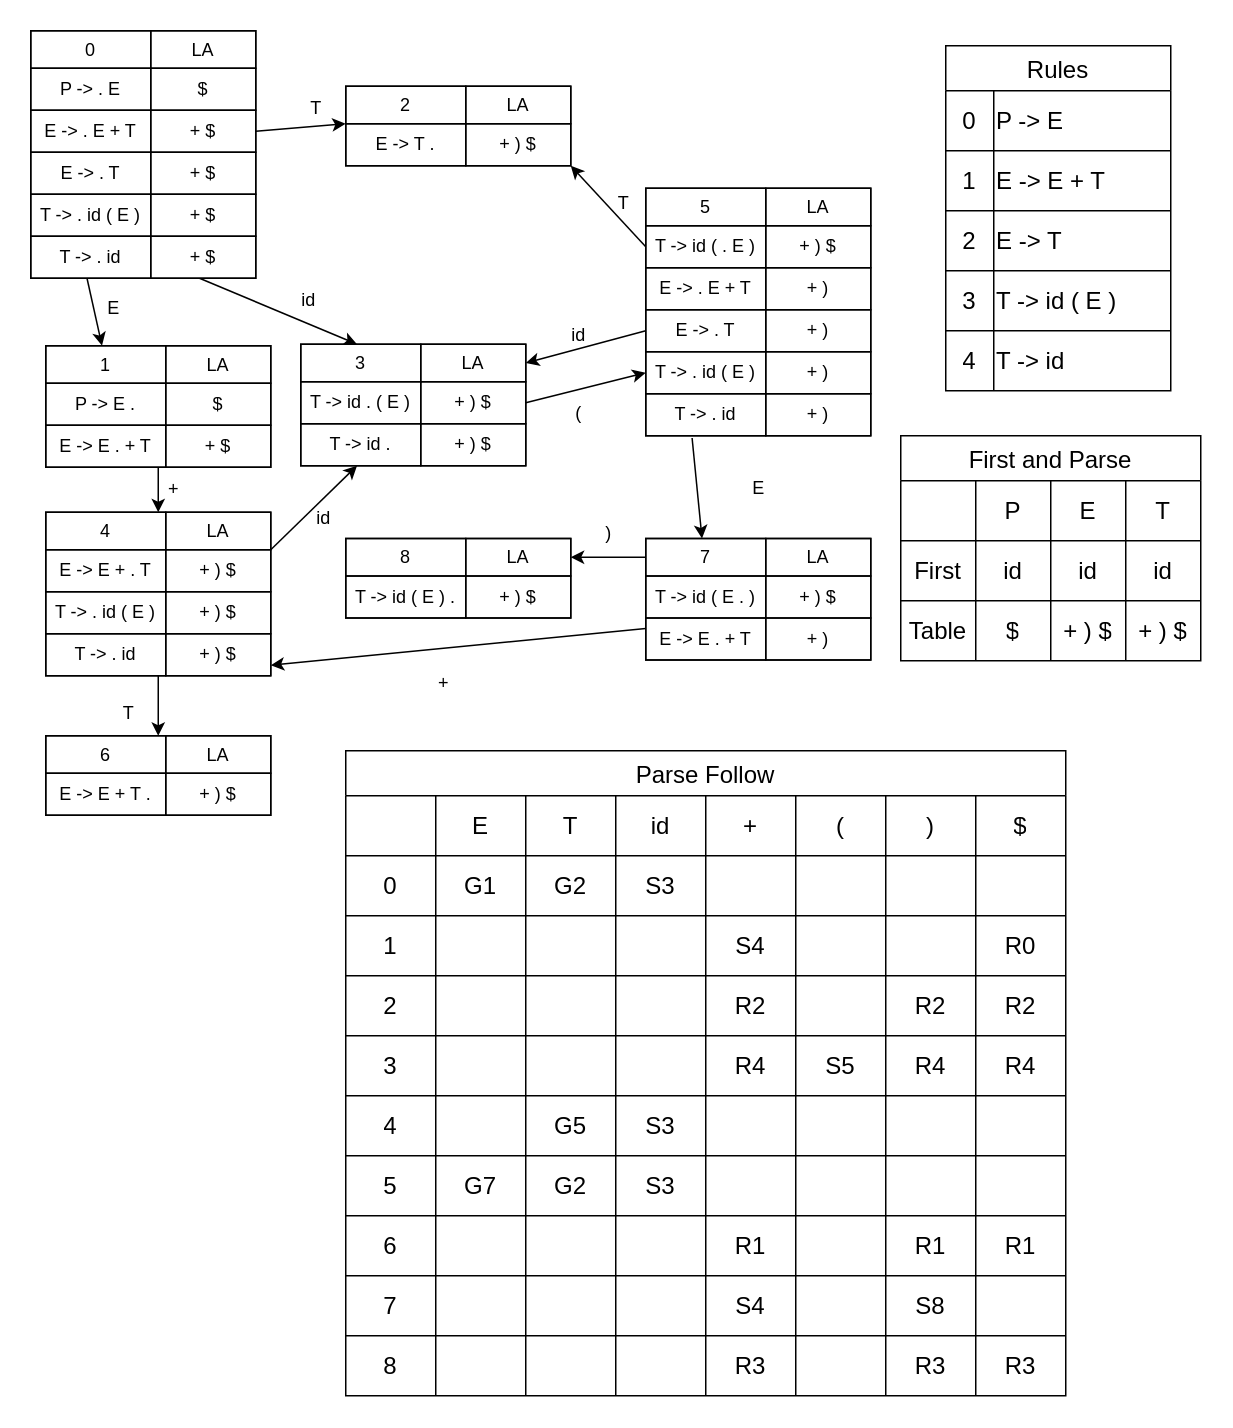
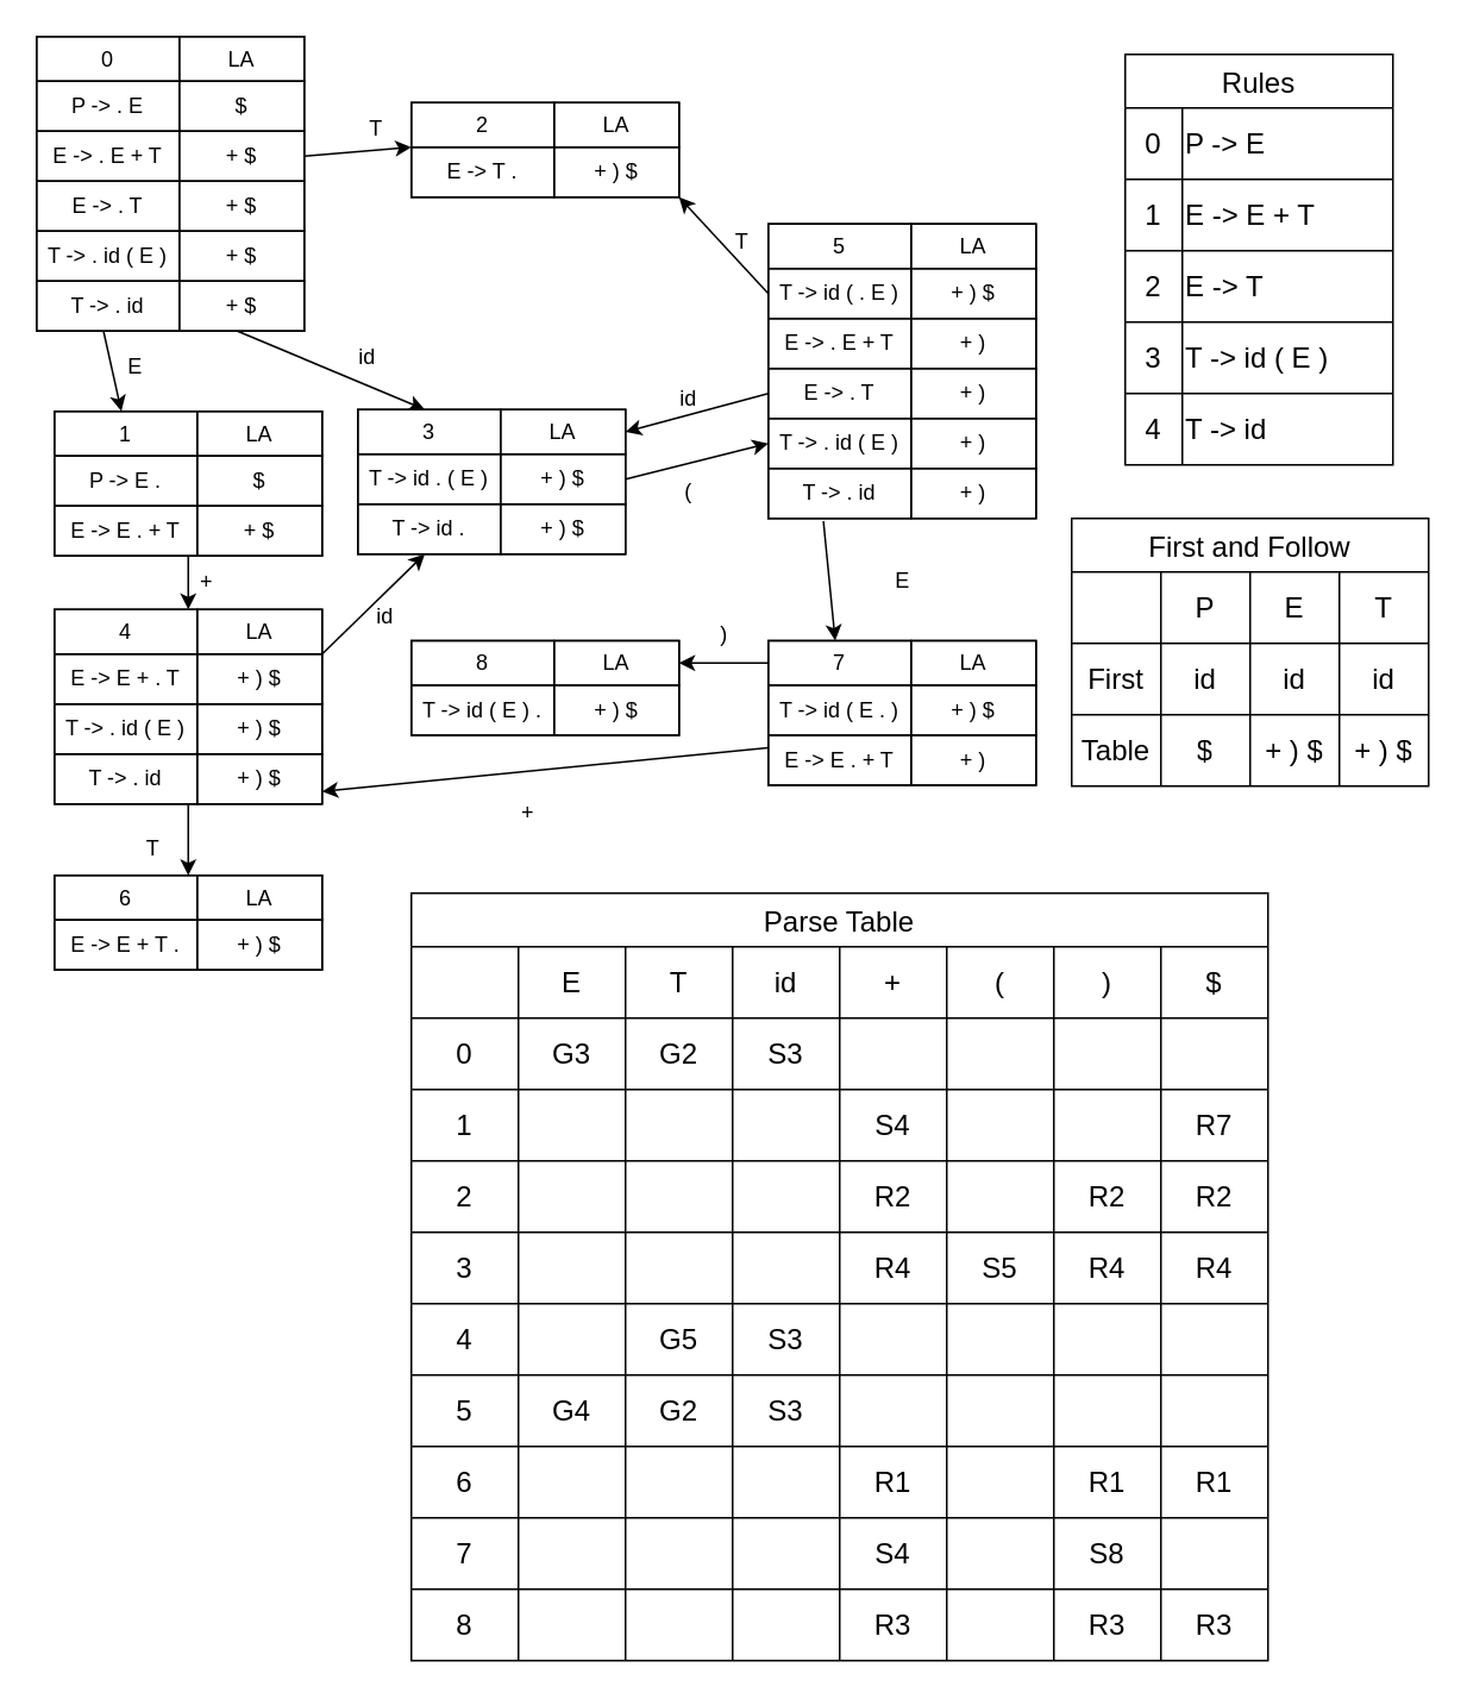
- <mxCell id="25" value="First and Parse" style="shape=table;startSize=30;container=1;collapsible=0;childLayout=tableLayout;strokeColor=default;fontSize=16;swimlaneFillColor=default;" parent="1" vertex="1"><mxGeometry x="600" y="290" width="200" height="150" as="geometry" /></mxCell>
+ <mxCell id="25" value="First and Follow" style="shape=table;startSize=30;container=1;collapsible=0;childLayout=tableLayout;strokeColor=default;fontSize=16;swimlaneFillColor=default;" parent="1" vertex="1"><mxGeometry x="600" y="290" width="200" height="150" as="geometry" /></mxCell>
- <mxCell id="41" value="Parse Follow" style="shape=table;startSize=30;container=1;collapsible=0;childLayout=tableLayout;strokeColor=default;fontSize=16;swimlaneFillColor=default;" parent="1" vertex="1"><mxGeometry x="230" y="500" width="480" height="430" as="geometry" /></mxCell>
+ <mxCell id="41" value="Parse Table" style="shape=table;startSize=30;container=1;collapsible=0;childLayout=tableLayout;strokeColor=default;fontSize=16;swimlaneFillColor=default;" parent="1" vertex="1"><mxGeometry x="230" y="500" width="480" height="430" as="geometry" /></mxCell>
- <mxCell id="53" value="G1" style="shape=partialRectangle;html=1;whiteSpace=wrap;connectable=0;strokeColor=inherit;overflow=hidden;fillColor=none;top=0;left=0;bottom=0;right=0;pointerEvents=1;fontSize=16;" parent="51" vertex="1"><mxGeometry x="60" width="60" height="40" as="geometry"><mxRectangle width="60" height="40" as="alternateBounds" /></mxGeometry></mxCell>
+ <mxCell id="53" value="G3" style="shape=partialRectangle;html=1;whiteSpace=wrap;connectable=0;strokeColor=inherit;overflow=hidden;fillColor=none;top=0;left=0;bottom=0;right=0;pointerEvents=1;fontSize=16;" parent="51" vertex="1"><mxGeometry x="60" width="60" height="40" as="geometry"><mxRectangle width="60" height="40" as="alternateBounds" /></mxGeometry></mxCell>
- <mxCell id="68" value="R0" style="shape=partialRectangle;html=1;whiteSpace=wrap;connectable=0;strokeColor=inherit;overflow=hidden;fillColor=none;top=0;left=0;bottom=0;right=0;pointerEvents=1;fontSize=16;" parent="60" vertex="1"><mxGeometry x="420" width="60" height="40" as="geometry"><mxRectangle width="60" height="40" as="alternateBounds" /></mxGeometry></mxCell>
+ <mxCell id="68" value="R7" style="shape=partialRectangle;html=1;whiteSpace=wrap;connectable=0;strokeColor=inherit;overflow=hidden;fillColor=none;top=0;left=0;bottom=0;right=0;pointerEvents=1;fontSize=16;" parent="60" vertex="1"><mxGeometry x="420" width="60" height="40" as="geometry"><mxRectangle width="60" height="40" as="alternateBounds" /></mxGeometry></mxCell>
- <mxCell id="98" value="G7" style="shape=partialRectangle;html=1;whiteSpace=wrap;connectable=0;strokeColor=inherit;overflow=hidden;fillColor=none;top=0;left=0;bottom=0;right=0;pointerEvents=1;fontSize=16;" parent="96" vertex="1"><mxGeometry x="60" width="60" height="40" as="geometry"><mxRectangle width="60" height="40" as="alternateBounds" /></mxGeometry></mxCell>
+ <mxCell id="98" value="G4" style="shape=partialRectangle;html=1;whiteSpace=wrap;connectable=0;strokeColor=inherit;overflow=hidden;fillColor=none;top=0;left=0;bottom=0;right=0;pointerEvents=1;fontSize=16;" parent="96" vertex="1"><mxGeometry x="60" width="60" height="40" as="geometry"><mxRectangle width="60" height="40" as="alternateBounds" /></mxGeometry></mxCell>
